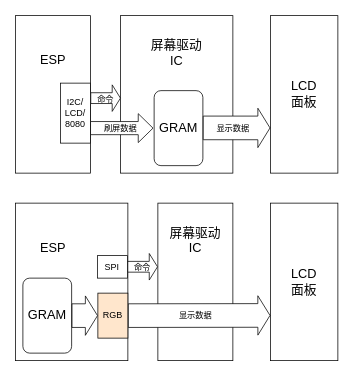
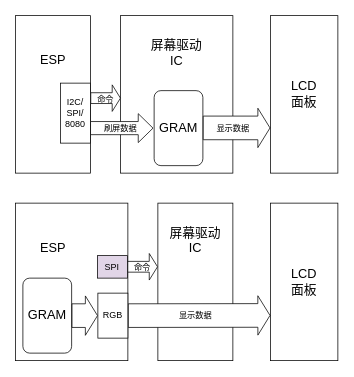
- <mxCell id="14" value="&lt;span style=&quot;color: rgb(0, 0, 0);&quot;&gt;I2C/&lt;/span&gt;&lt;br style=&quot;color: rgb(0, 0, 0);&quot;&gt;&lt;span style=&quot;color: rgb(0, 0, 0);&quot;&gt;LCD/&lt;/span&gt;&lt;br style=&quot;color: rgb(0, 0, 0);&quot;&gt;&lt;span style=&quot;color: rgb(0, 0, 0);&quot;&gt;8080&lt;/span&gt;" style="rounded=0;whiteSpace=wrap;html=1;strokeColor=#000000;fillColor=#FFFFFF;" parent="1" vertex="1"><mxGeometry x="80" y="110" width="40" height="80" as="geometry" /></mxCell>
+ <mxCell id="14" value="&lt;span style=&quot;color: rgb(0, 0, 0);&quot;&gt;I2C/&lt;/span&gt;&lt;br style=&quot;color: rgb(0, 0, 0);&quot;&gt;&lt;span style=&quot;color: rgb(0, 0, 0);&quot;&gt;SPI/&lt;/span&gt;&lt;br style=&quot;color: rgb(0, 0, 0);&quot;&gt;&lt;span style=&quot;color: rgb(0, 0, 0);&quot;&gt;8080&lt;/span&gt;" style="rounded=0;whiteSpace=wrap;html=1;strokeColor=#000000;fillColor=#FFFFFF;" parent="1" vertex="1"><mxGeometry x="80" y="110" width="40" height="80" as="geometry" /></mxCell>
- <mxCell id="25" value="&lt;font color=&quot;#000000&quot;&gt;SPI&lt;/font&gt;" style="rounded=0;whiteSpace=wrap;html=1;strokeColor=#000000;fillColor=#FFFFFF;" parent="1" vertex="1"><mxGeometry x="129.4" y="340" width="40" height="30" as="geometry" /></mxCell>
+ <mxCell id="25" value="&lt;font color=&quot;#000000&quot;&gt;SPI&lt;/font&gt;" style="rounded=0;whiteSpace=wrap;html=1;strokeColor=#000000;fillColor=#e1d5e7;" parent="1" vertex="1"><mxGeometry x="129.4" y="340" width="40" height="30" as="geometry" /></mxCell>
- <mxCell id="29" value="&lt;font color=&quot;#000000&quot;&gt;RGB&lt;/font&gt;" style="rounded=0;whiteSpace=wrap;html=1;strokeColor=#000000;fillColor=#ffe6cc;" parent="1" vertex="1"><mxGeometry x="130" y="390" width="40" height="60" as="geometry" /></mxCell>
+ <mxCell id="29" value="&lt;font color=&quot;#000000&quot;&gt;RGB&lt;/font&gt;" style="rounded=0;whiteSpace=wrap;html=1;strokeColor=#000000;fillColor=#FFFFFF;" parent="1" vertex="1"><mxGeometry x="130" y="390" width="40" height="60" as="geometry" /></mxCell>
